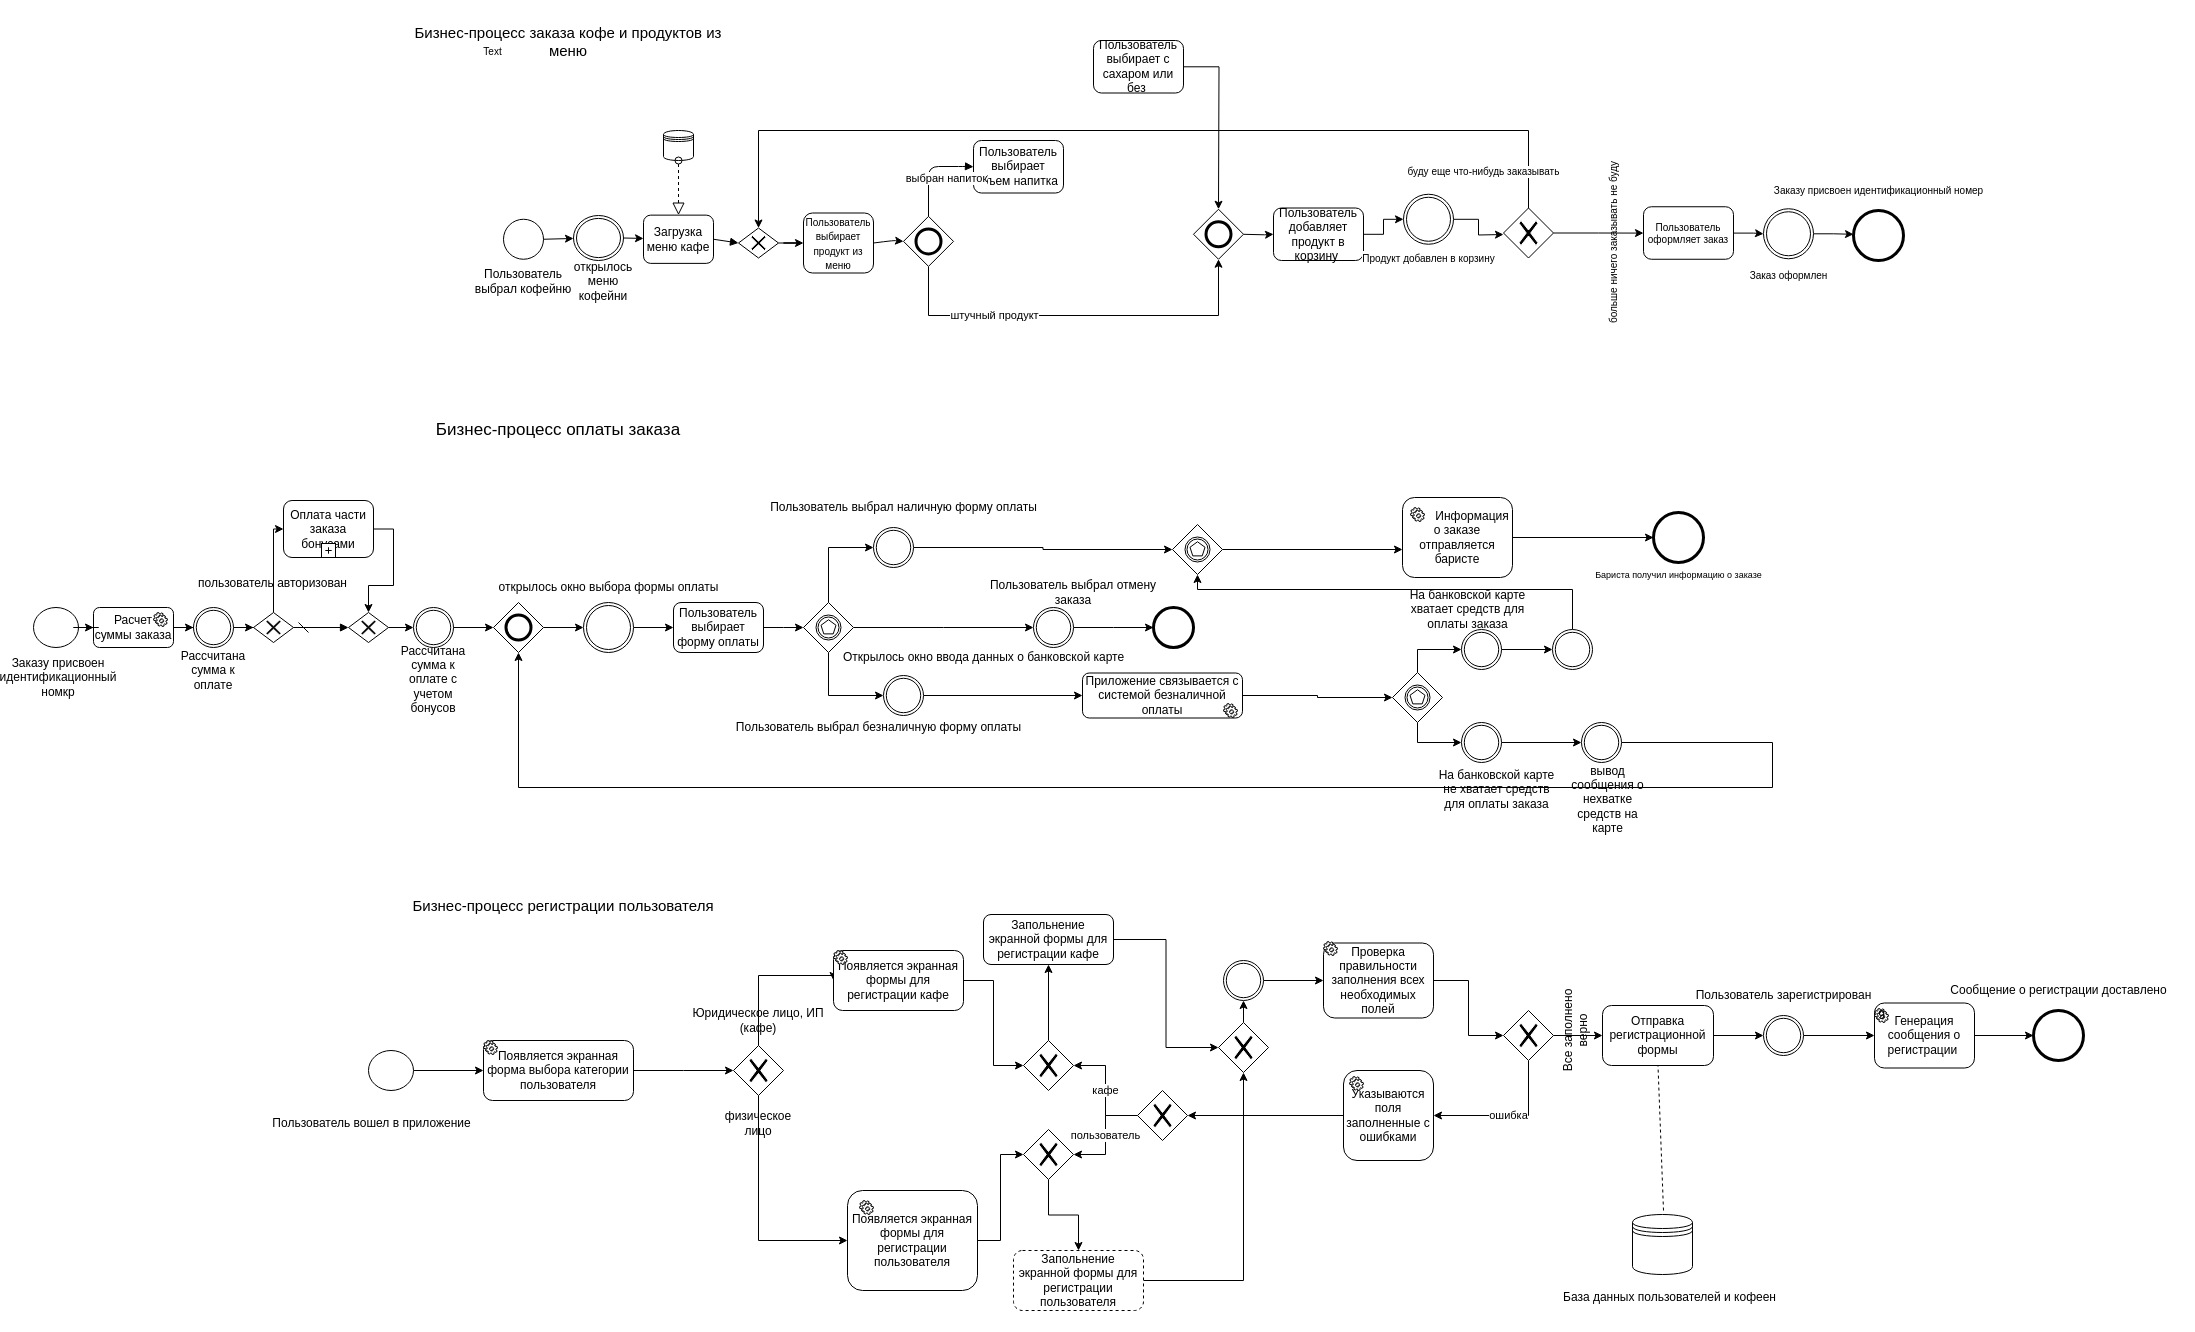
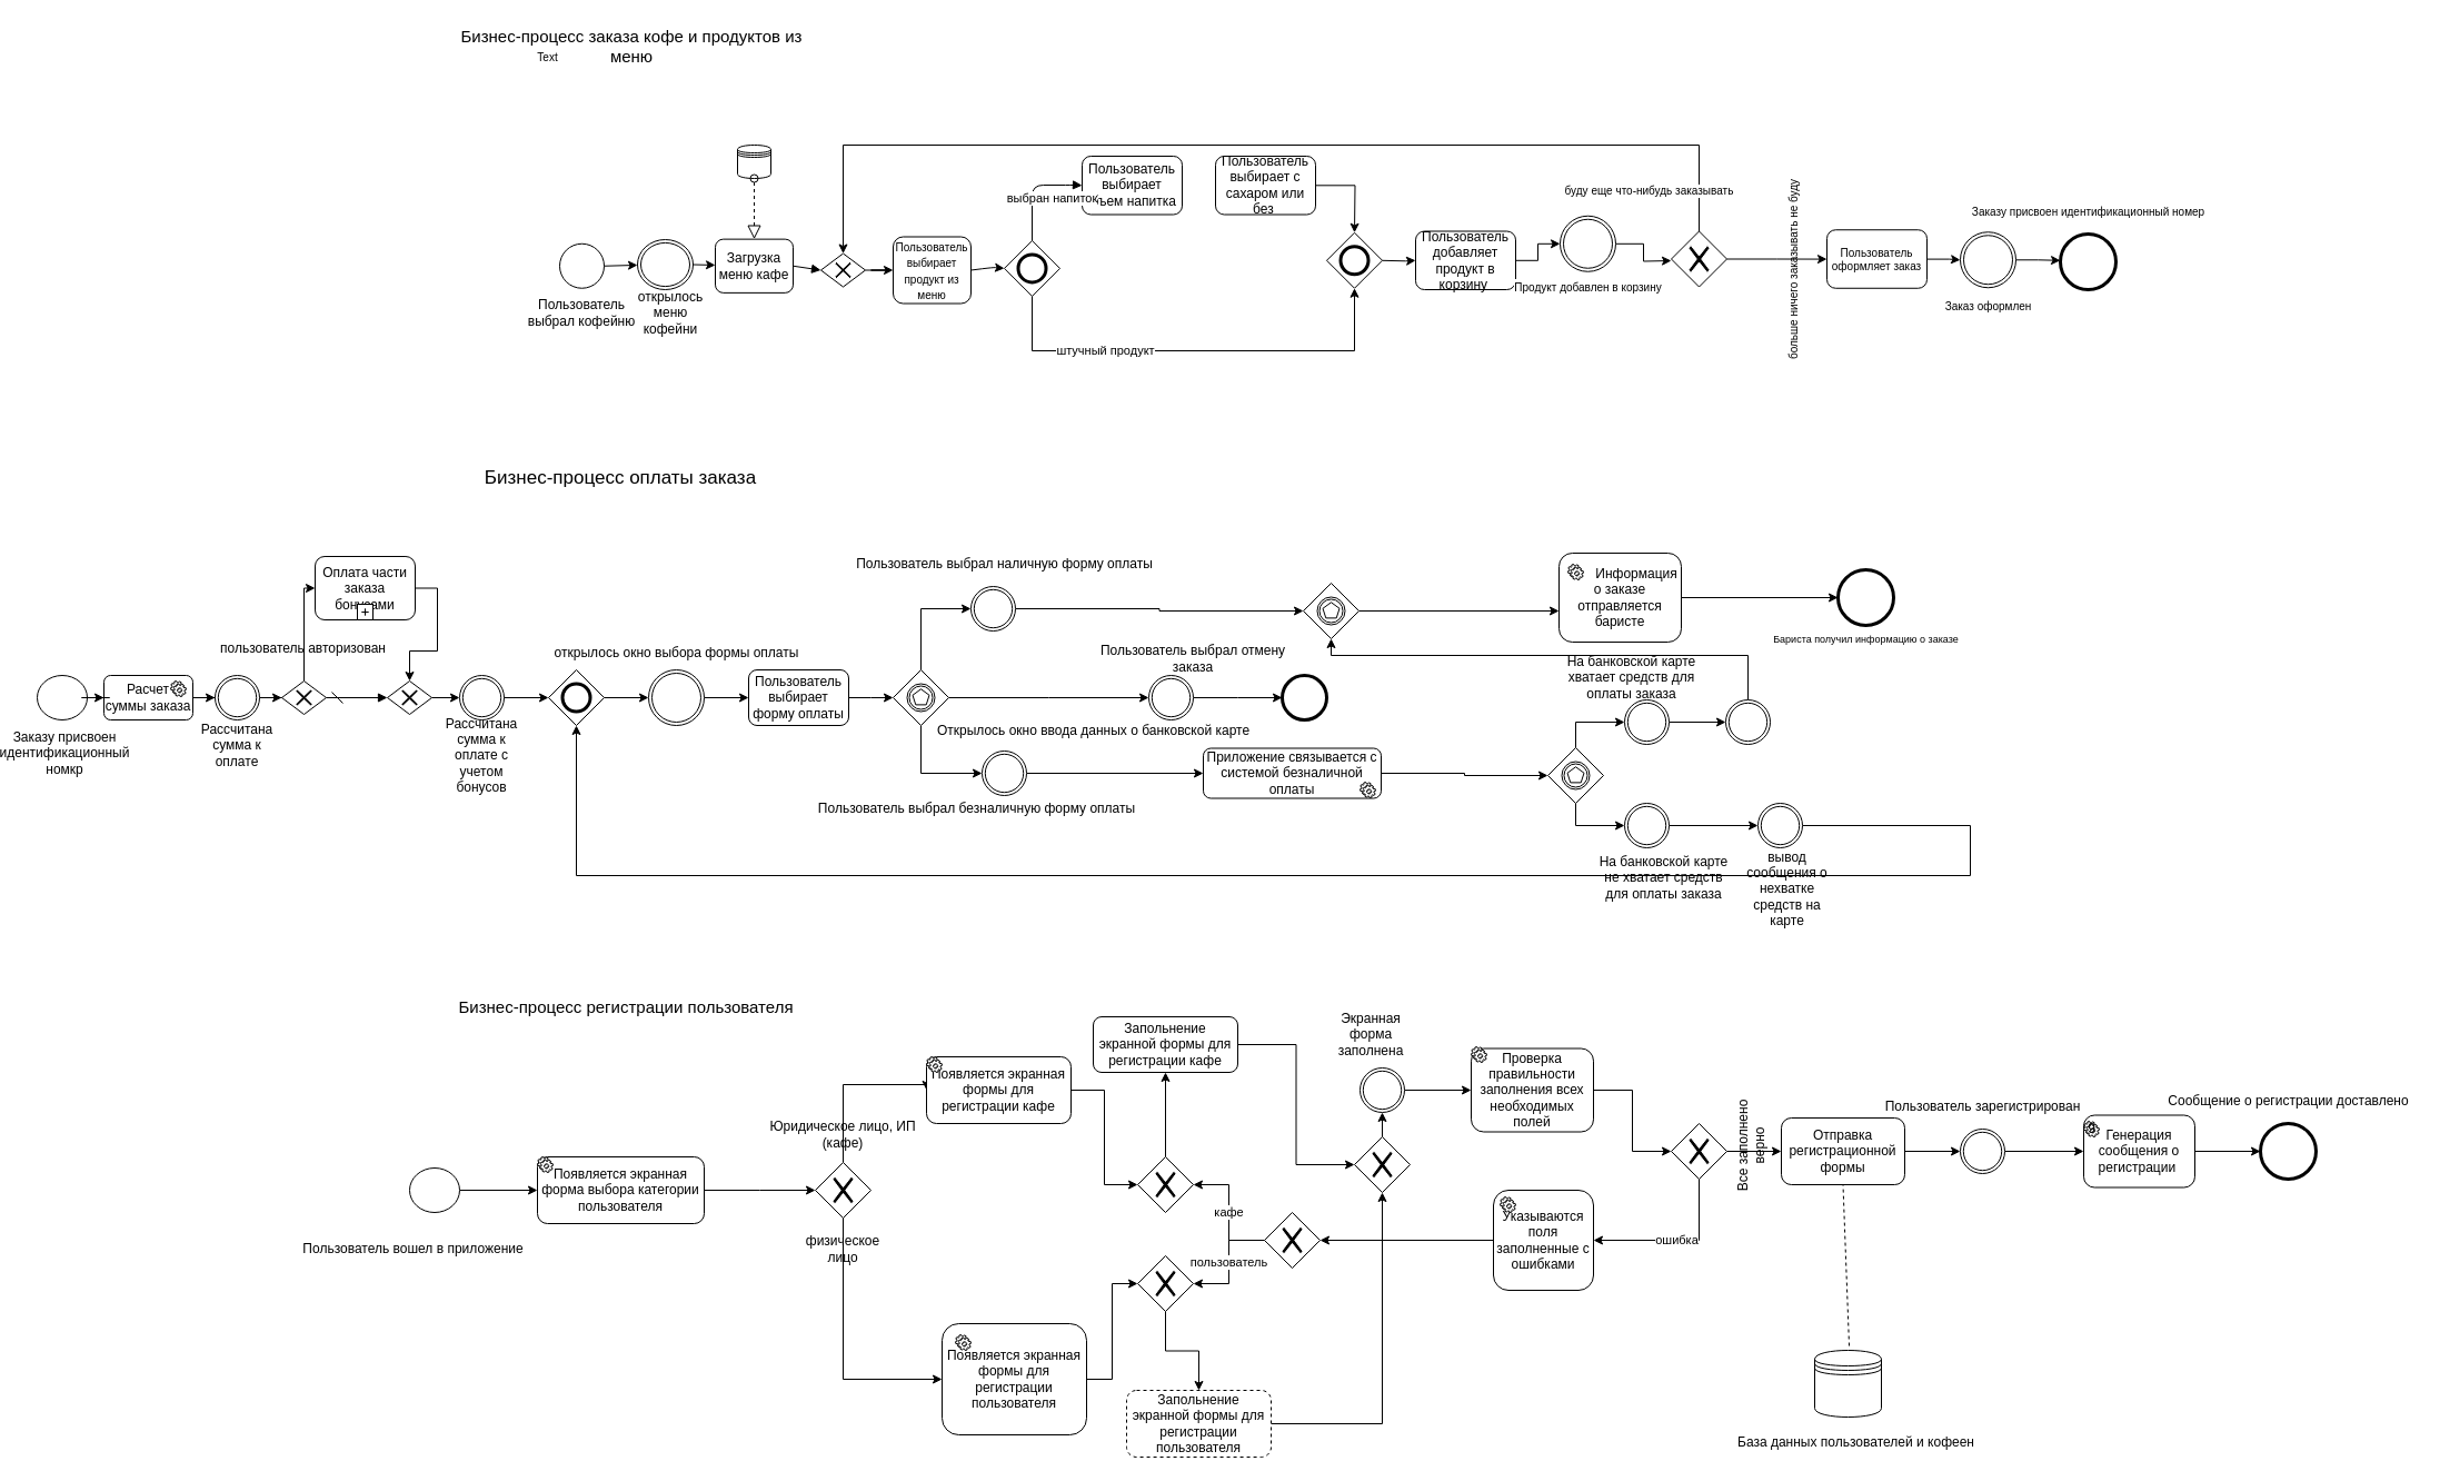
- <mxCell id="12" value="Пользователь выбирает с сахаром или без&amp;nbsp;" style="rounded=1;whiteSpace=wrap;html=1;" parent="1" vertex="1"><mxGeometry x="1080" y="40" width="90" height="52.5" as="geometry" /></mxCell>
+ <mxCell id="12" value="Пользователь выбирает с сахаром или без&amp;nbsp;" style="rounded=1;whiteSpace=wrap;html=1;" parent="1" vertex="1"><mxGeometry x="1080" y="140" width="90" height="52.5" as="geometry" /></mxCell>
+ <mxCell id="114" value="Экранная форма заполнена" style="text;html=1;strokeColor=none;fillColor=none;align=center;verticalAlign=middle;whiteSpace=wrap;rounded=0;" parent="1" vertex="1"><mxGeometry x="1200" y="920" width="40" height="20" as="geometry" /></mxCell>
